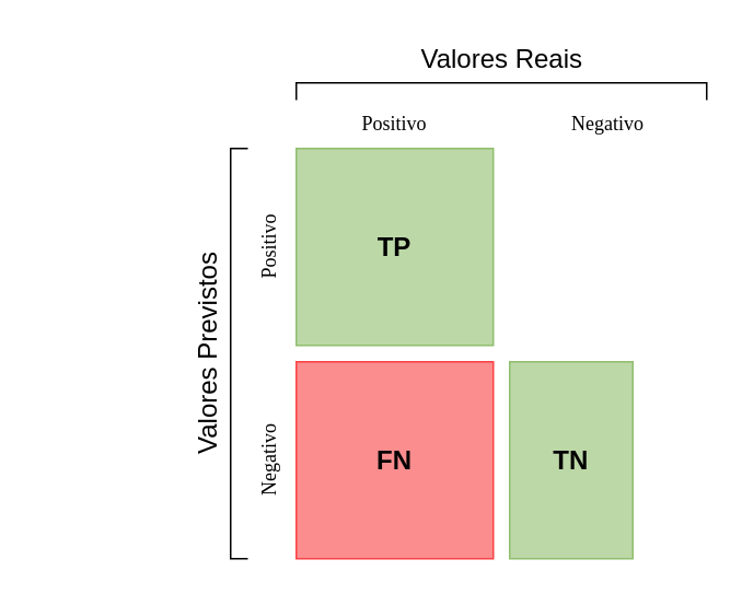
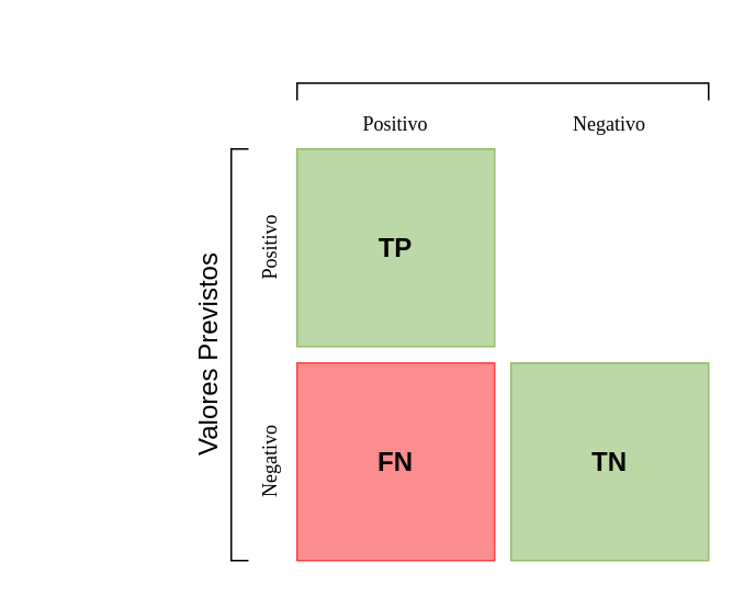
- <mxCell id="11" value="Valores Reais" style="text;html=1;strokeColor=none;fillColor=none;align=center;verticalAlign=middle;whiteSpace=wrap;rounded=0;fontSize=16;" vertex="1" parent="1"><mxGeometry x="247.5" y="20" width="115" height="30" as="geometry" /></mxCell>
- <mxCell id="4" value="&lt;font style=&quot;font-size: 16px;&quot;&gt;TN&lt;/font&gt;" style="rounded=0;whiteSpace=wrap;html=1;fillColor=#90be6d;strokeColor=#90BE6D;fillOpacity=60;fontStyle=1" vertex="1" parent="1"><mxGeometry x="310" y="220" width="75" height="120" as="geometry" /></mxCell>
+ <mxCell id="4" value="&lt;font style=&quot;font-size: 16px;&quot;&gt;TN&lt;/font&gt;" style="rounded=0;whiteSpace=wrap;html=1;fillColor=#90be6d;strokeColor=#90BE6D;fillOpacity=60;fontStyle=1" vertex="1" parent="1"><mxGeometry x="310" y="220" width="120" height="120" as="geometry" /></mxCell>
